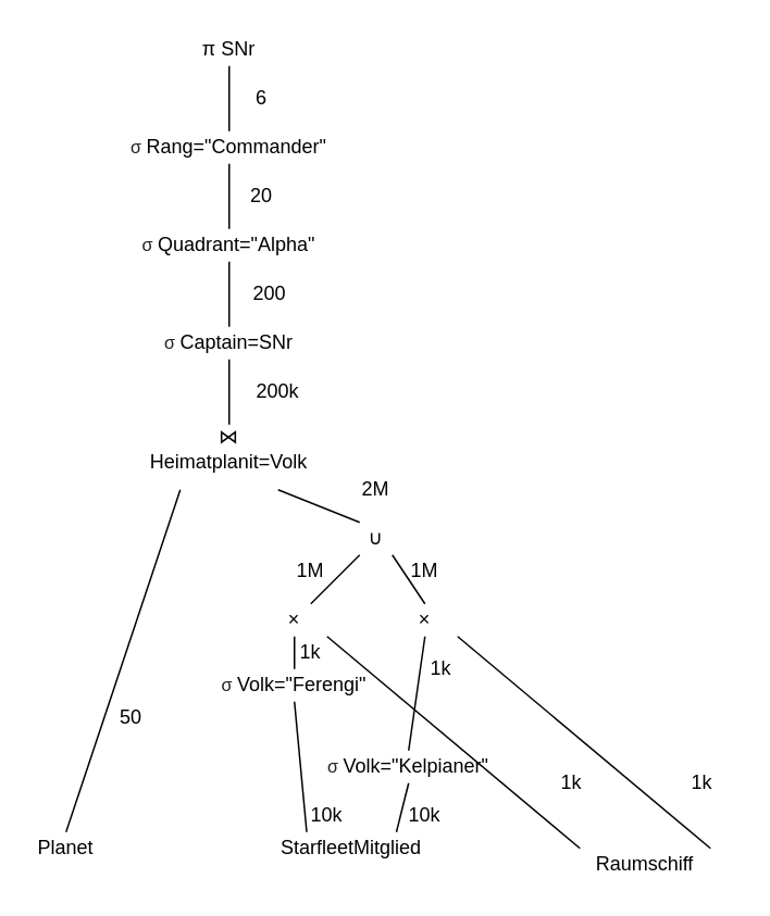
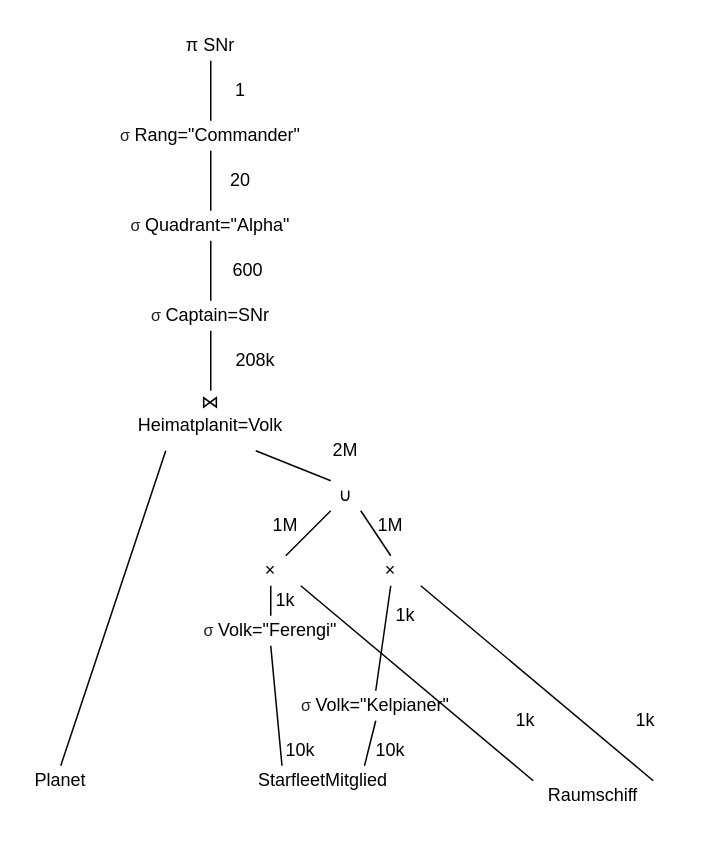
- <mxCell id="4" value="6" style="text;html=1;strokeColor=none;fillColor=none;align=center;verticalAlign=middle;whiteSpace=wrap;rounded=0;fontFamily=Helvetica;" vertex="1" parent="1"><mxGeometry x="150" y="50" width="20" height="20" as="geometry" /></mxCell>
+ <mxCell id="4" value="1" style="text;html=1;strokeColor=none;fillColor=none;align=center;verticalAlign=middle;whiteSpace=wrap;rounded=0;fontFamily=Helvetica;" vertex="1" parent="1"><mxGeometry x="150" y="50" width="20" height="20" as="geometry" /></mxCell>
- <mxCell id="10" value="200" style="text;html=1;strokeColor=none;fillColor=none;align=center;verticalAlign=middle;whiteSpace=wrap;rounded=0;fontFamily=Helvetica;" vertex="1" parent="1"><mxGeometry x="150" y="170" width="30" height="20" as="geometry" /></mxCell>
+ <mxCell id="10" value="600" style="text;html=1;strokeColor=none;fillColor=none;align=center;verticalAlign=middle;whiteSpace=wrap;rounded=0;fontFamily=Helvetica;" vertex="1" parent="1"><mxGeometry x="150" y="170" width="30" height="20" as="geometry" /></mxCell>
- <mxCell id="13" value="200k" style="text;html=1;strokeColor=none;fillColor=none;align=center;verticalAlign=middle;whiteSpace=wrap;rounded=0;fontFamily=Helvetica;" vertex="1" parent="1"><mxGeometry x="150" y="230" width="40" height="20" as="geometry" /></mxCell>
+ <mxCell id="13" value="208k" style="text;html=1;strokeColor=none;fillColor=none;align=center;verticalAlign=middle;whiteSpace=wrap;rounded=0;fontFamily=Helvetica;" vertex="1" parent="1"><mxGeometry x="150" y="230" width="40" height="20" as="geometry" /></mxCell>
- <mxCell id="42" value="50" style="text;html=1;strokeColor=none;fillColor=none;align=center;verticalAlign=middle;whiteSpace=wrap;rounded=0;fontFamily=Helvetica;fontColor=#000000;" vertex="1" parent="1"><mxGeometry x="60" y="430" width="40" height="20" as="geometry" /></mxCell>
